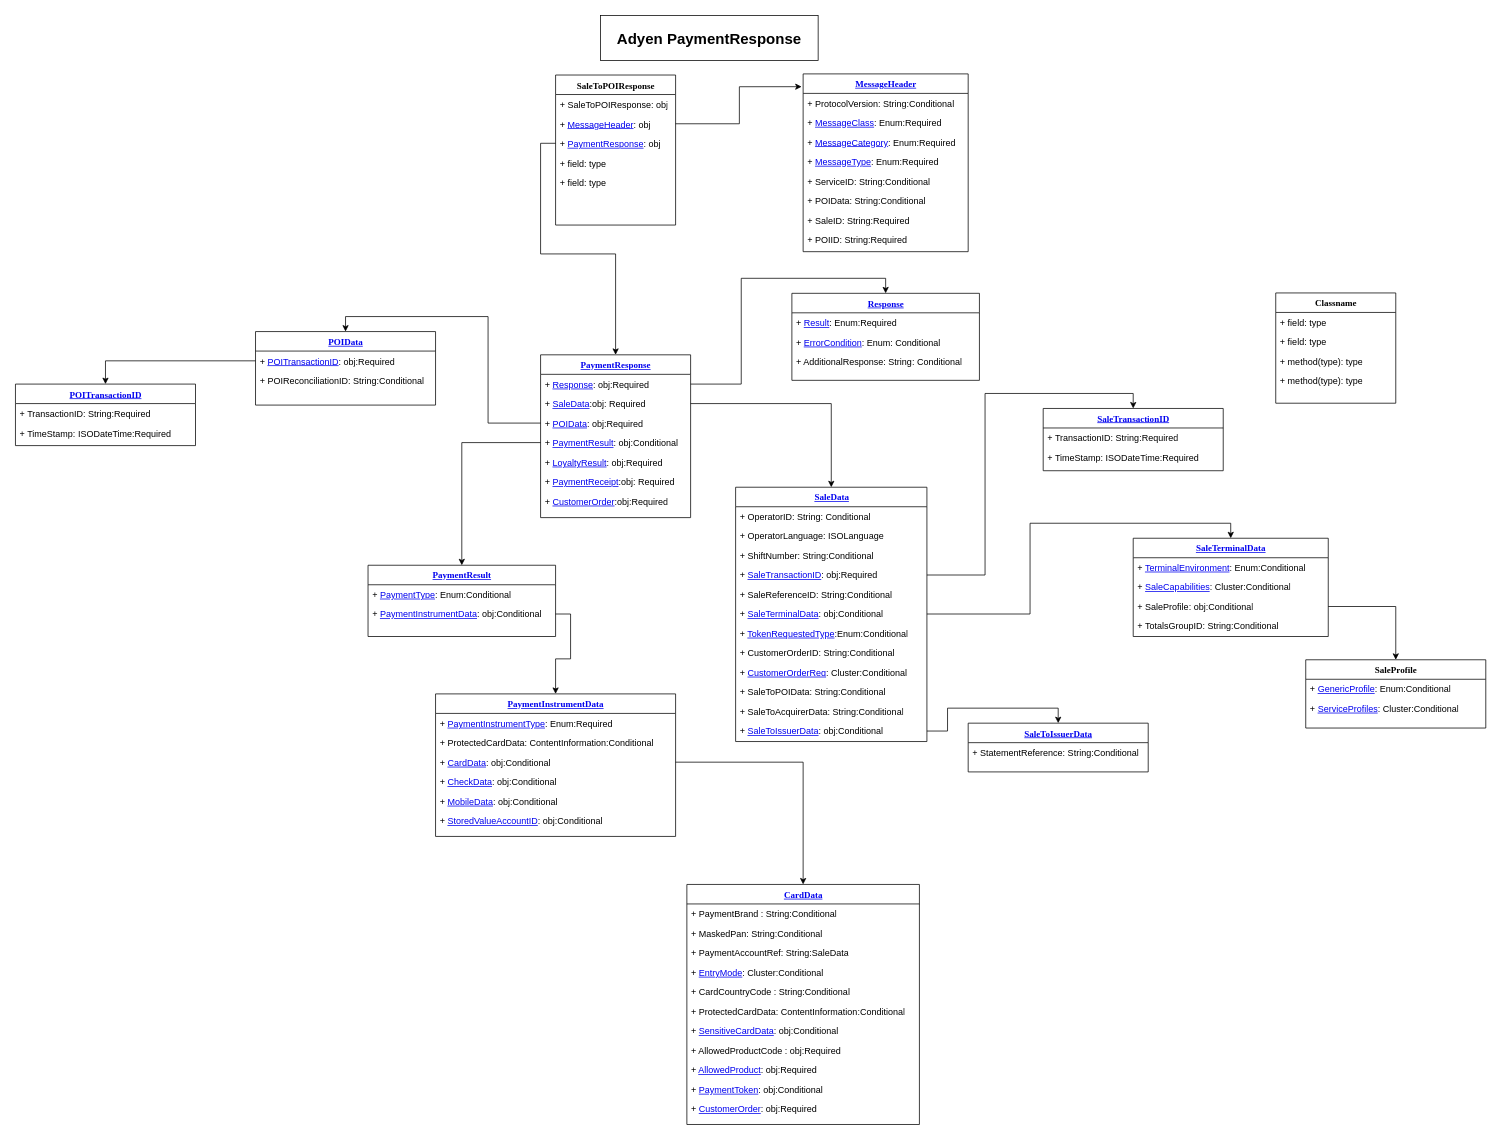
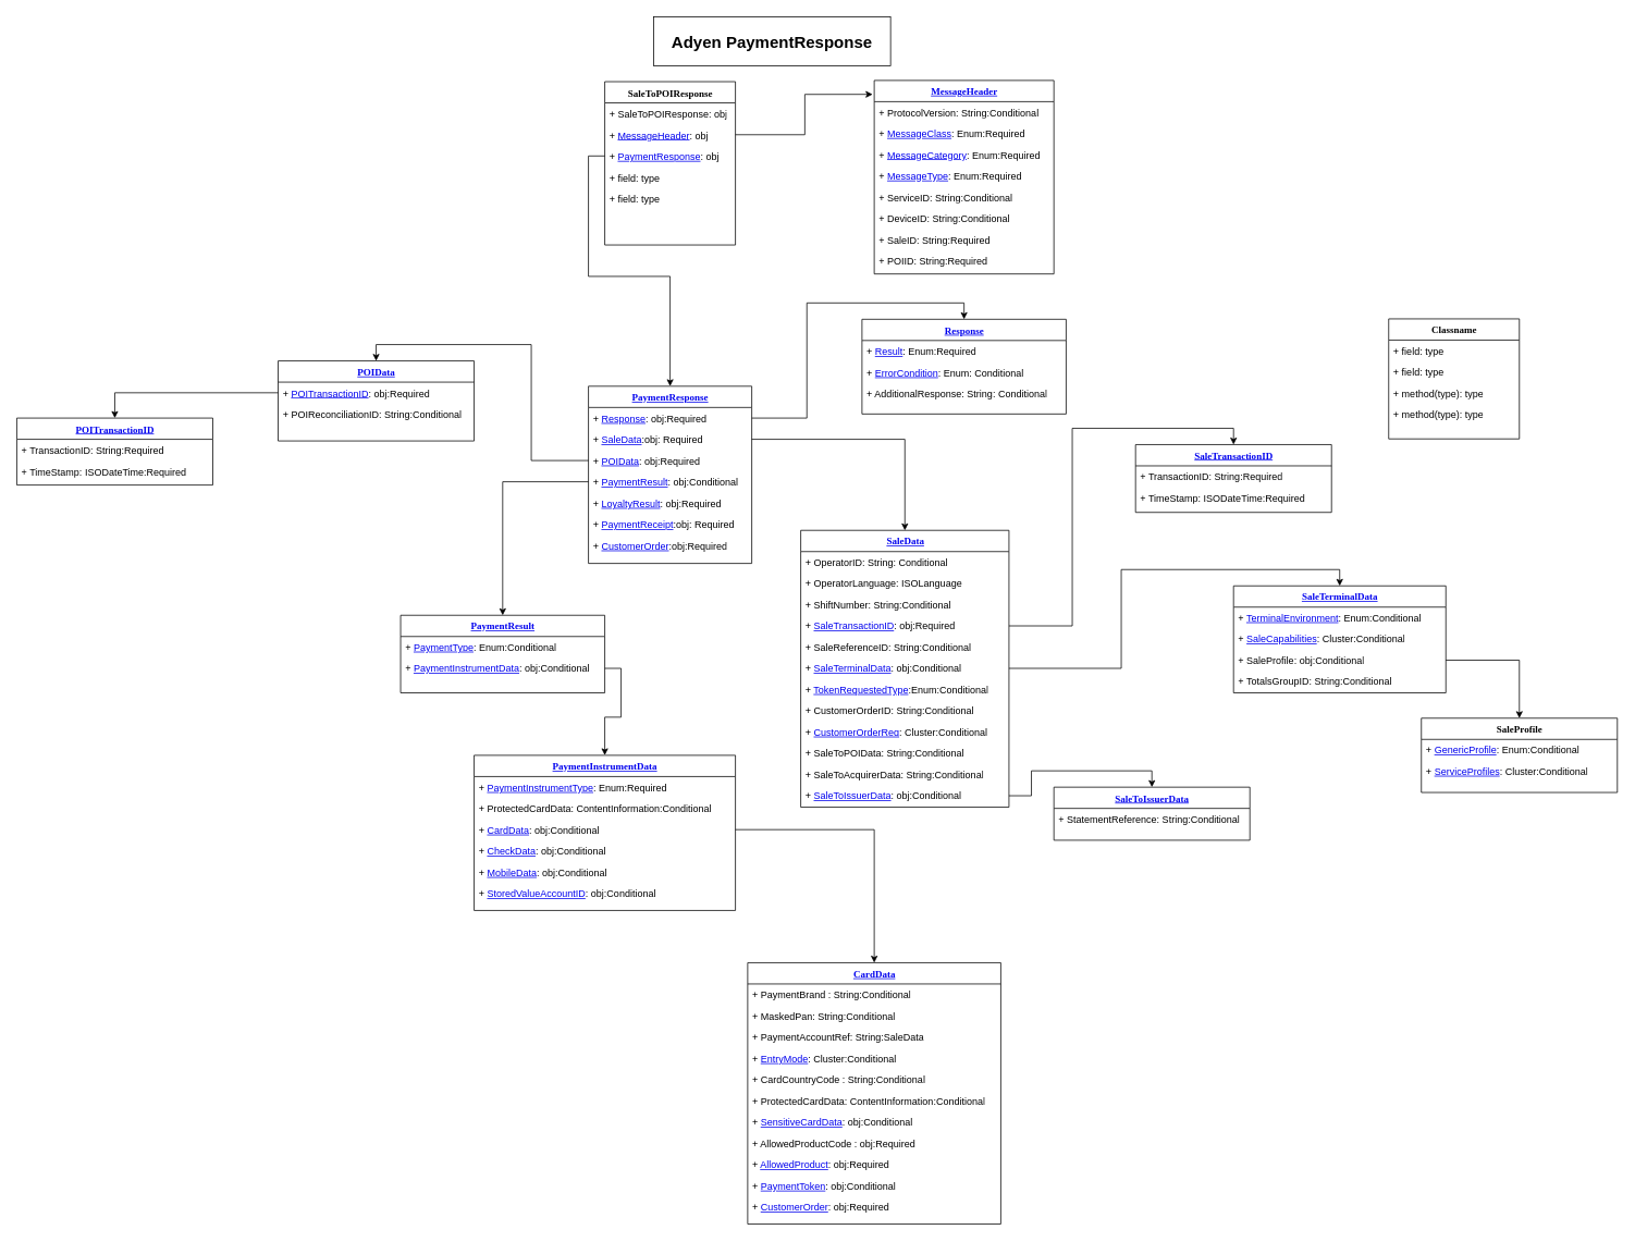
- <mxCell id="14" value="+ &lt;span&gt;POIData&lt;/span&gt;: String:Conditional" style="text;html=1;strokeColor=none;fillColor=none;align=left;verticalAlign=top;spacingLeft=4;spacingRight=4;whiteSpace=wrap;overflow=hidden;rotatable=0;points=[[0,0.5],[1,0.5]];portConstraint=eastwest;" parent="8" vertex="1"><mxGeometry y="156" width="220" height="26" as="geometry" /></mxCell>
+ <mxCell id="14" value="+ &lt;span&gt;DeviceID&lt;/span&gt;: String:Conditional" style="text;html=1;strokeColor=none;fillColor=none;align=left;verticalAlign=top;spacingLeft=4;spacingRight=4;whiteSpace=wrap;overflow=hidden;rotatable=0;points=[[0,0.5],[1,0.5]];portConstraint=eastwest;" parent="8" vertex="1"><mxGeometry y="156" width="220" height="26" as="geometry" /></mxCell>
